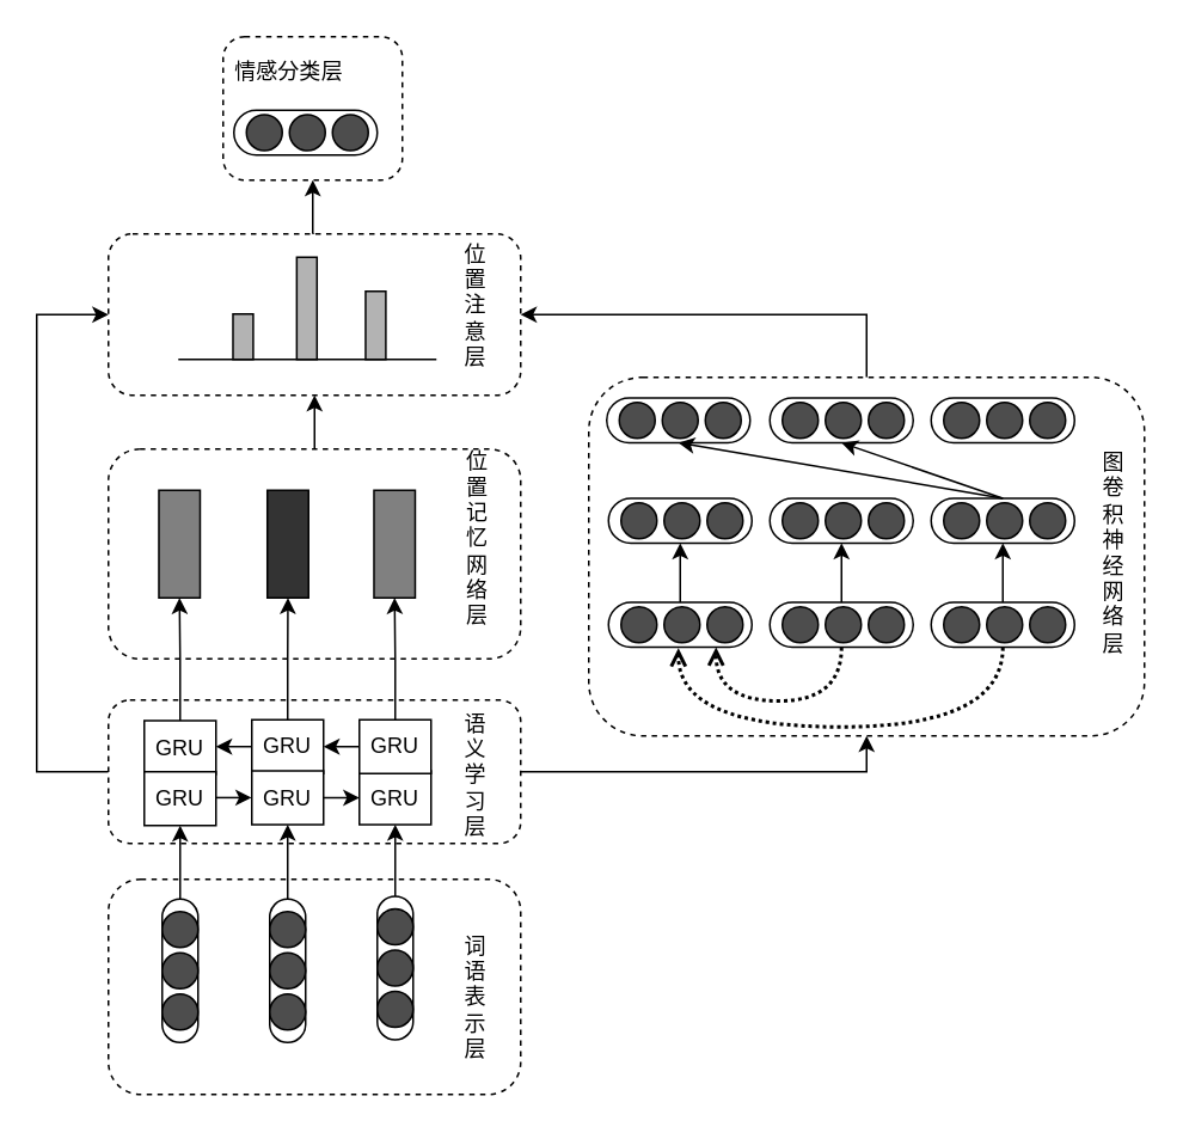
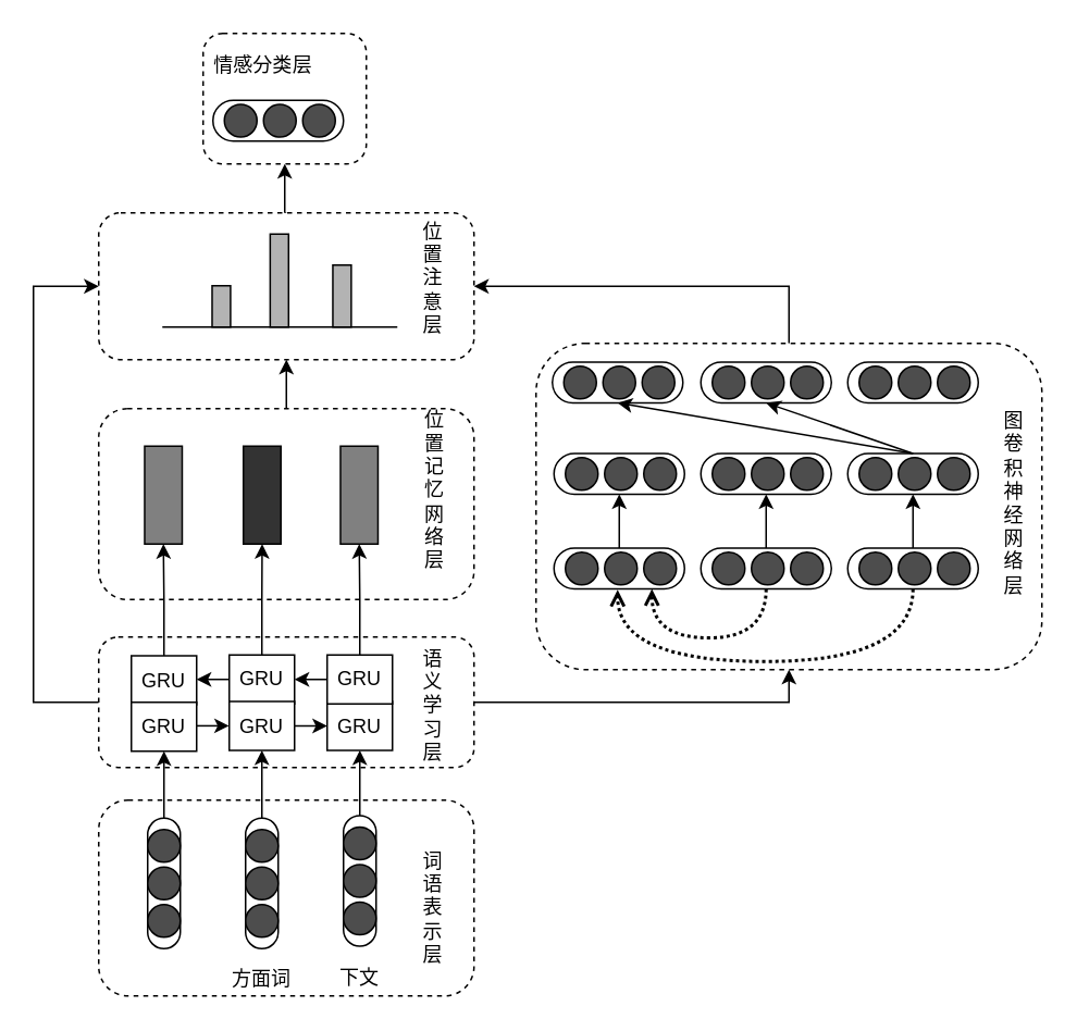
+ <mxCell id="28" value="下文" style="text;html=1;strokeColor=none;fillColor=none;align=center;verticalAlign=middle;whiteSpace=wrap;rounded=0;" parent="27" vertex="1"><mxGeometry width="40" height="20" as="geometry" /></mxCell>
+ <mxCell id="19" value="方面词" style="text;html=1;strokeColor=none;fillColor=none;align=center;verticalAlign=middle;whiteSpace=wrap;rounded=0;" parent="18" vertex="1"><mxGeometry width="40" height="20" as="geometry" /></mxCell>
